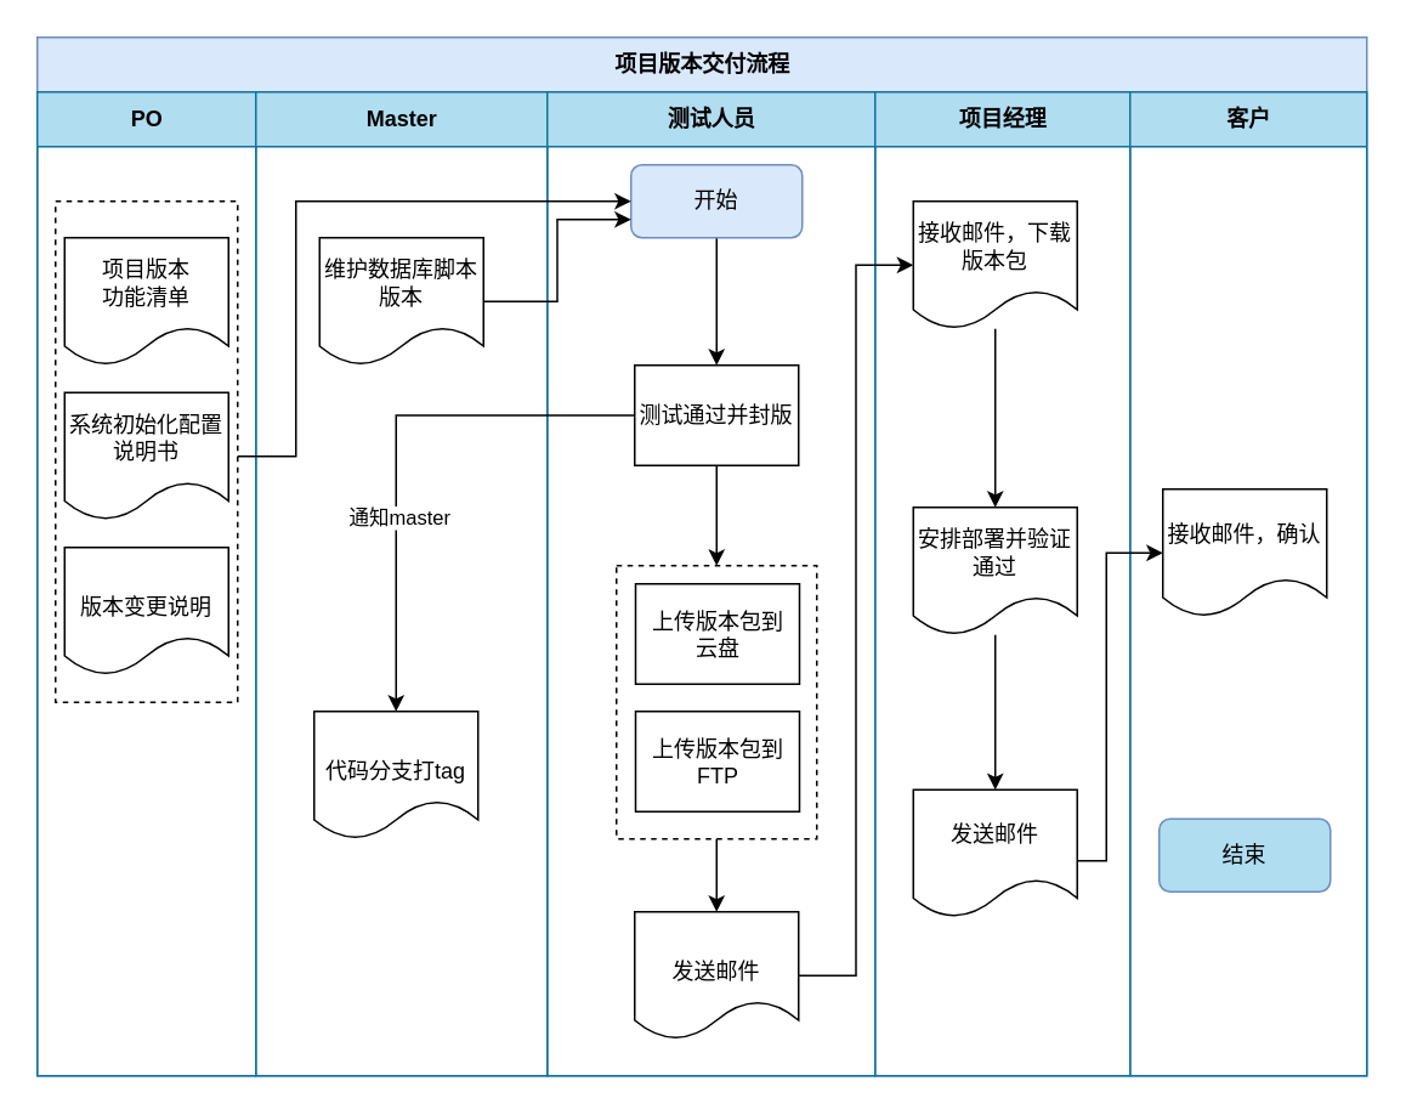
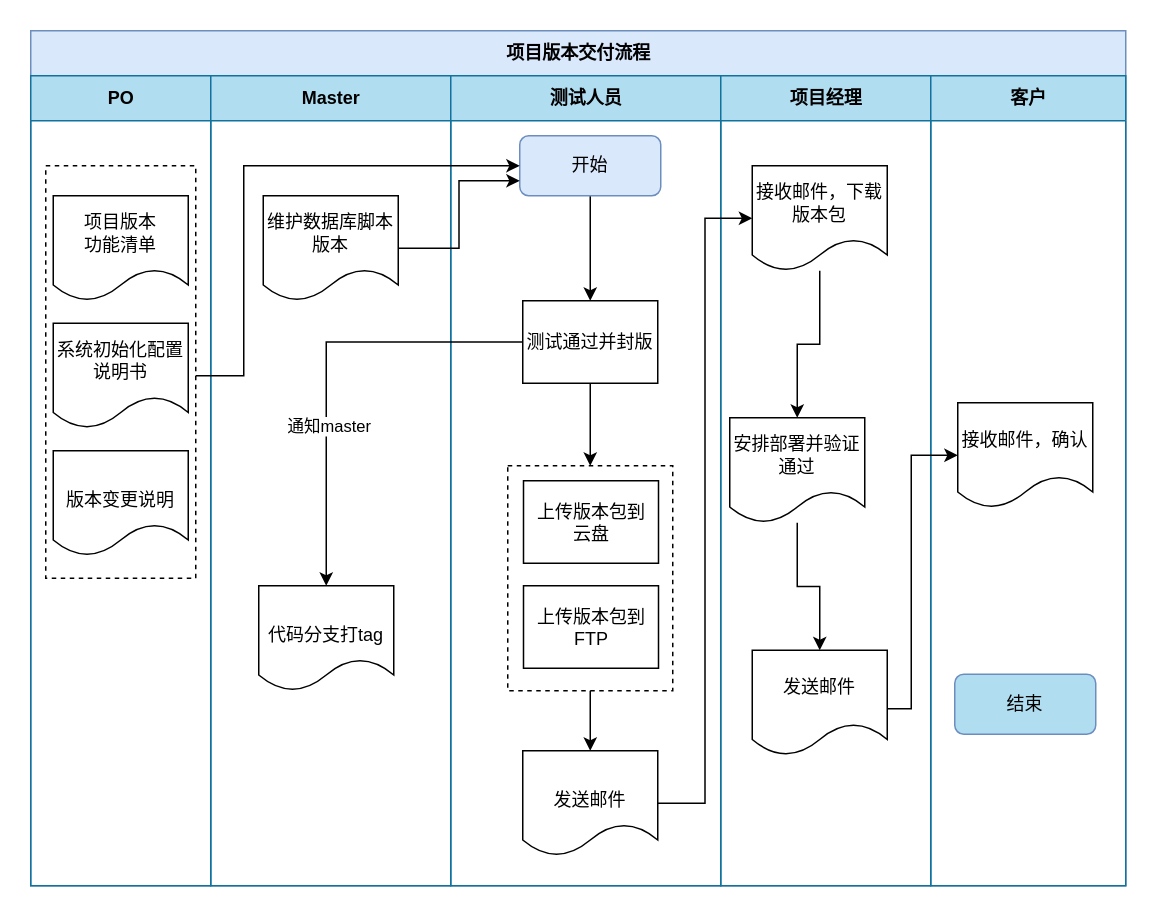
- <mxCell id="25" value="安排部署并验证通过" style="shape=document;whiteSpace=wrap;html=1;boundedLbl=1;strokeWidth=1;" vertex="1" parent="21"><mxGeometry x="21" y="228" width="90" height="70" as="geometry" /></mxCell>
+ <mxCell id="25" value="安排部署并验证通过" style="shape=document;whiteSpace=wrap;html=1;boundedLbl=1;strokeWidth=1;" vertex="1" parent="21"><mxGeometry x="6" y="228" width="90" height="70" as="geometry" /></mxCell>
